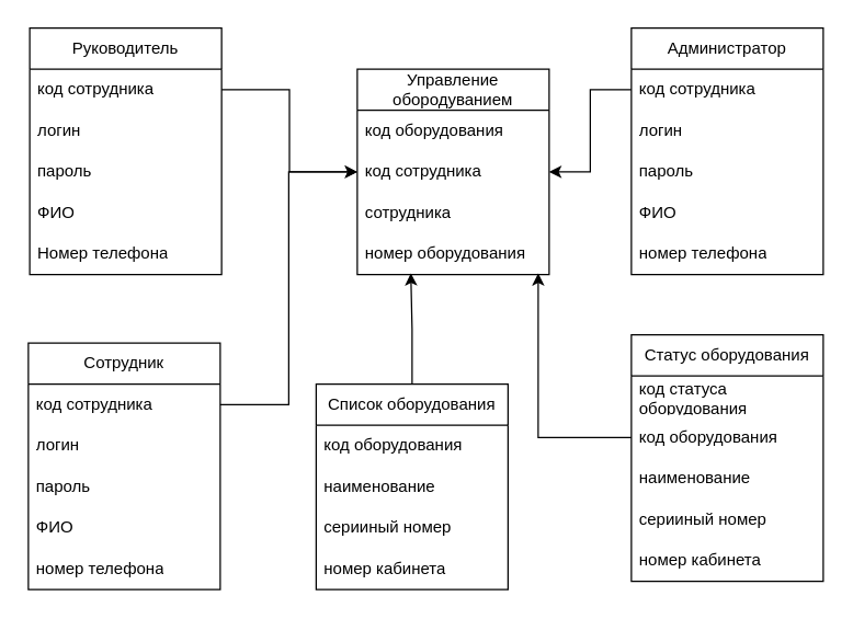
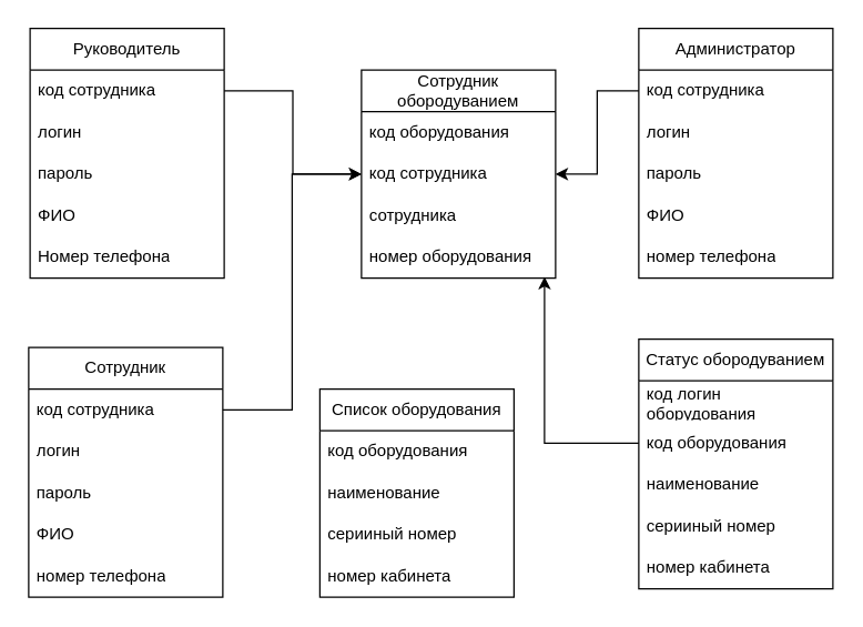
- <mxCell id="14" value="Управление обородуванием" style="swimlane;fontStyle=0;childLayout=stackLayout;horizontal=1;startSize=30;horizontalStack=0;resizeParent=1;resizeParentMax=0;resizeLast=0;collapsible=1;marginBottom=0;whiteSpace=wrap;html=1;" parent="1" vertex="1"><mxGeometry x="260" y="50" width="140" height="150" as="geometry" /></mxCell>
+ <mxCell id="14" value="Сотрудник обородуванием" style="swimlane;fontStyle=0;childLayout=stackLayout;horizontal=1;startSize=30;horizontalStack=0;resizeParent=1;resizeParentMax=0;resizeLast=0;collapsible=1;marginBottom=0;whiteSpace=wrap;html=1;" parent="1" vertex="1"><mxGeometry x="260" y="50" width="140" height="150" as="geometry" /></mxCell>
- <mxCell id="21" style="edgeStyle=orthogonalEdgeStyle;rounded=0;orthogonalLoop=1;jettySize=auto;html=1;exitX=0.5;exitY=0;exitDx=0;exitDy=0;entryX=0.279;entryY=0.967;entryDx=0;entryDy=0;entryPerimeter=0;" parent="1" source="22" target="18" edge="1"><mxGeometry relative="1" as="geometry"><mxPoint x="300" y="240" as="targetPoint" /></mxGeometry></mxCell>
- <mxCell id="35" value="Статус оборудования" style="swimlane;fontStyle=0;childLayout=stackLayout;horizontal=1;startSize=30;horizontalStack=0;resizeParent=1;resizeParentMax=0;resizeLast=0;collapsible=1;marginBottom=0;whiteSpace=wrap;html=1;" parent="1" vertex="1"><mxGeometry x="460" y="244" width="140" height="180" as="geometry" /></mxCell>
+ <mxCell id="35" value="Статус обородуванием" style="swimlane;fontStyle=0;childLayout=stackLayout;horizontal=1;startSize=30;horizontalStack=0;resizeParent=1;resizeParentMax=0;resizeLast=0;collapsible=1;marginBottom=0;whiteSpace=wrap;html=1;" parent="1" vertex="1"><mxGeometry x="460" y="244" width="140" height="180" as="geometry" /></mxCell>
- <mxCell id="36" value="код статуса оборудования" style="text;strokeColor=none;fillColor=none;align=left;verticalAlign=middle;spacingLeft=4;spacingRight=4;overflow=hidden;points=[[0,0.5],[1,0.5]];portConstraint=eastwest;rotatable=0;whiteSpace=wrap;html=1;" vertex="1" parent="35"><mxGeometry y="30" width="140" height="30" as="geometry" /></mxCell>
+ <mxCell id="36" value="код логин оборудования" style="text;strokeColor=none;fillColor=none;align=left;verticalAlign=middle;spacingLeft=4;spacingRight=4;overflow=hidden;points=[[0,0.5],[1,0.5]];portConstraint=eastwest;rotatable=0;whiteSpace=wrap;html=1;" vertex="1" parent="35"><mxGeometry y="30" width="140" height="30" as="geometry" /></mxCell>
